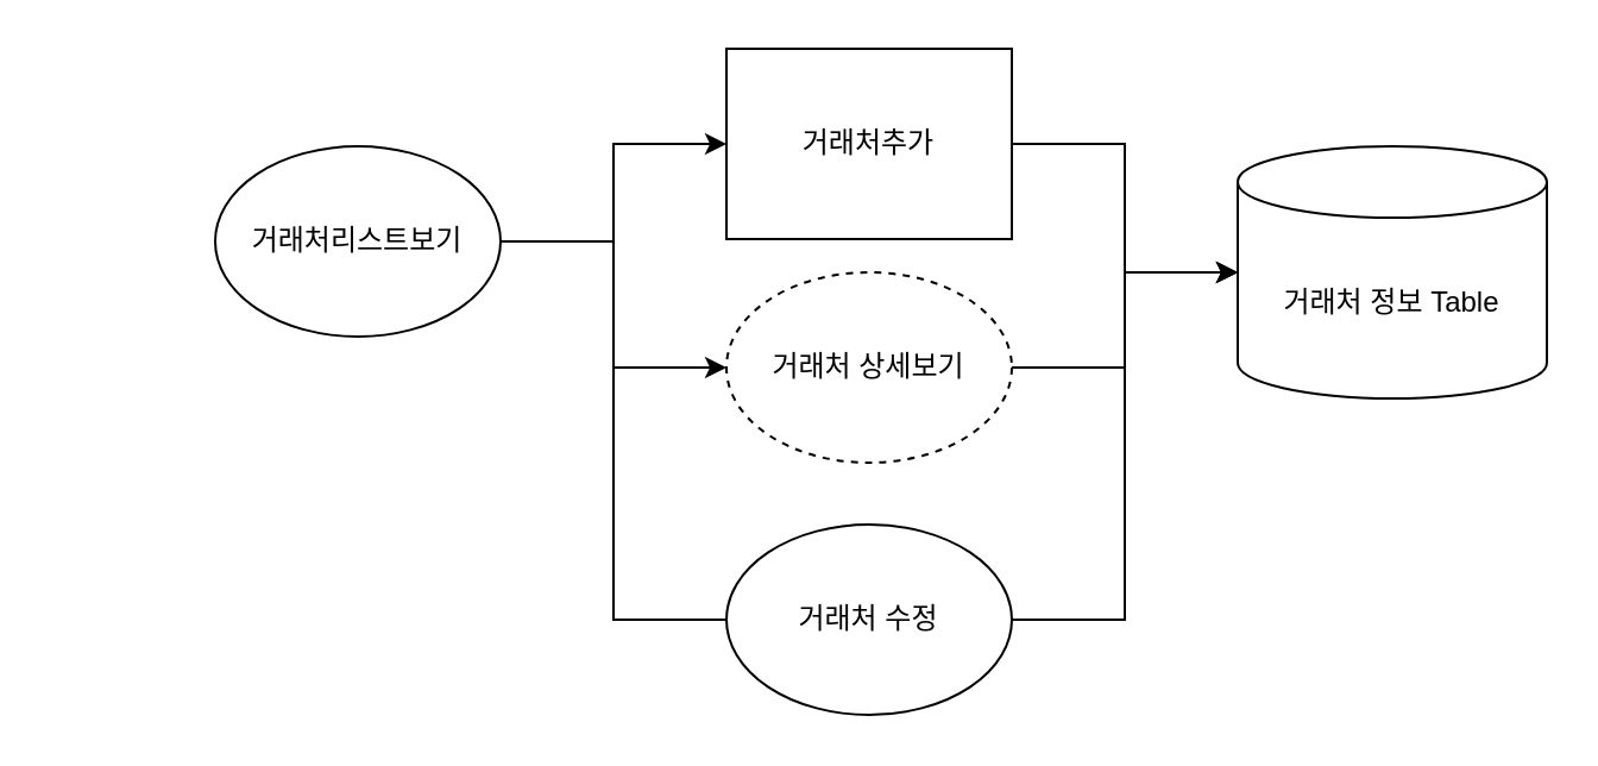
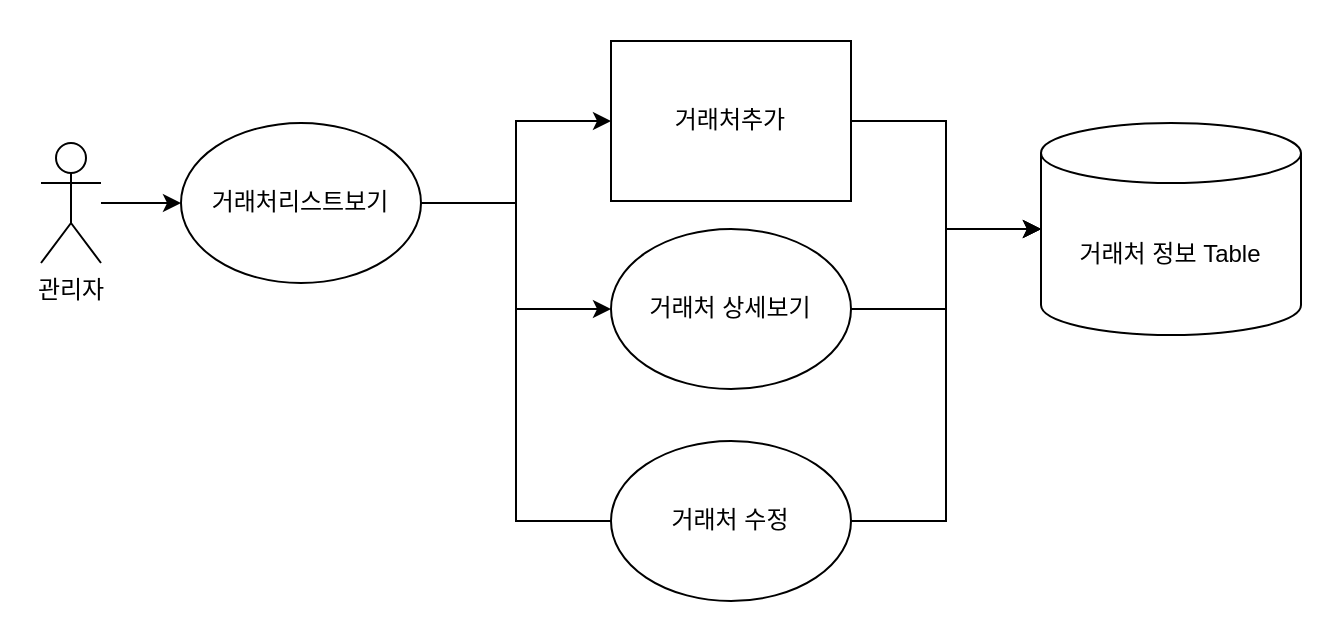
+ <mxCell id="3" value="관리자" style="shape=umlActor;verticalLabelPosition=bottom;verticalAlign=top;html=1;outlineConnect=0;" vertex="1" parent="1"><mxGeometry x="20" y="71" width="30" height="60" as="geometry" /></mxCell>
+ <mxCell id="2" style="edgeStyle=orthogonalEdgeStyle;rounded=0;orthogonalLoop=1;jettySize=auto;html=1;entryX=0;entryY=0.5;entryDx=0;entryDy=0;" edge="1" parent="1" source="3" target="7"><mxGeometry relative="1" as="geometry" /></mxCell>
- <mxCell id="11" value="거래처 상세보기" style="ellipse;whiteSpace=wrap;html=1;dashed=1;" vertex="1" parent="1"><mxGeometry x="305" y="114" width="120" height="80" as="geometry" /></mxCell>
+ <mxCell id="11" value="거래처 상세보기" style="ellipse;whiteSpace=wrap;html=1;" vertex="1" parent="1"><mxGeometry x="305" y="114" width="120" height="80" as="geometry" /></mxCell>
